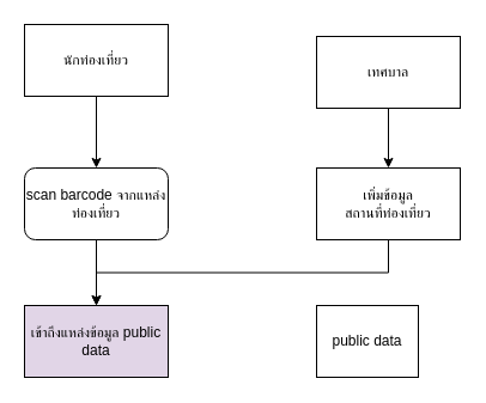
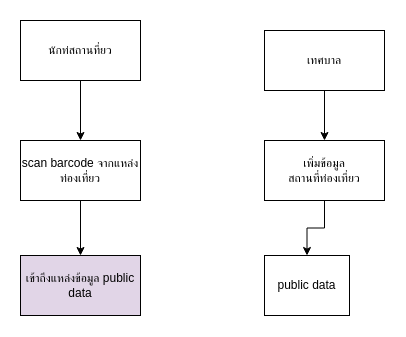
- <mxCell id="8" value="นักท่องเที่ยว" style="rounded=0;whiteSpace=wrap;html=1;" vertex="1" parent="1"><mxGeometry x="20" y="20" width="120" height="60" as="geometry" /></mxCell>
+ <mxCell id="8" value="นักท่สถานที่ยว" style="rounded=0;whiteSpace=wrap;html=1;" vertex="1" parent="1"><mxGeometry x="20" y="20" width="120" height="60" as="geometry" /></mxCell>
- <mxCell id="10" value="scan barcode จากแหล่งท่องเที่ยว" style="whiteSpace=wrap;html=1;rounded=1;" vertex="1" parent="1"><mxGeometry x="20" y="140" width="120" height="60" as="geometry" /></mxCell>
+ <mxCell id="10" value="scan barcode จากแหล่งท่องเที่ยว" style="rounded=0;whiteSpace=wrap;html=1;" vertex="1" parent="1"><mxGeometry x="20" y="140" width="120" height="60" as="geometry" /></mxCell>
- <mxCell id="4" style="edgeStyle=orthogonalEdgeStyle;rounded=0;orthogonalLoop=1;jettySize=auto;html=1;exitX=0.5;exitY=1;exitDx=0;exitDy=0;" edge="1" parent="1" source="5" target="11"><mxGeometry relative="1" as="geometry" /></mxCell>
+ <mxCell id="4" style="edgeStyle=orthogonalEdgeStyle;rounded=0;orthogonalLoop=1;jettySize=auto;html=1;exitX=0.5;exitY=1;exitDx=0;exitDy=0;entryX=0.5;entryY=0;entryDx=0;entryDy=0;" edge="1" parent="1" source="5" target="6"><mxGeometry relative="1" as="geometry" /></mxCell>
